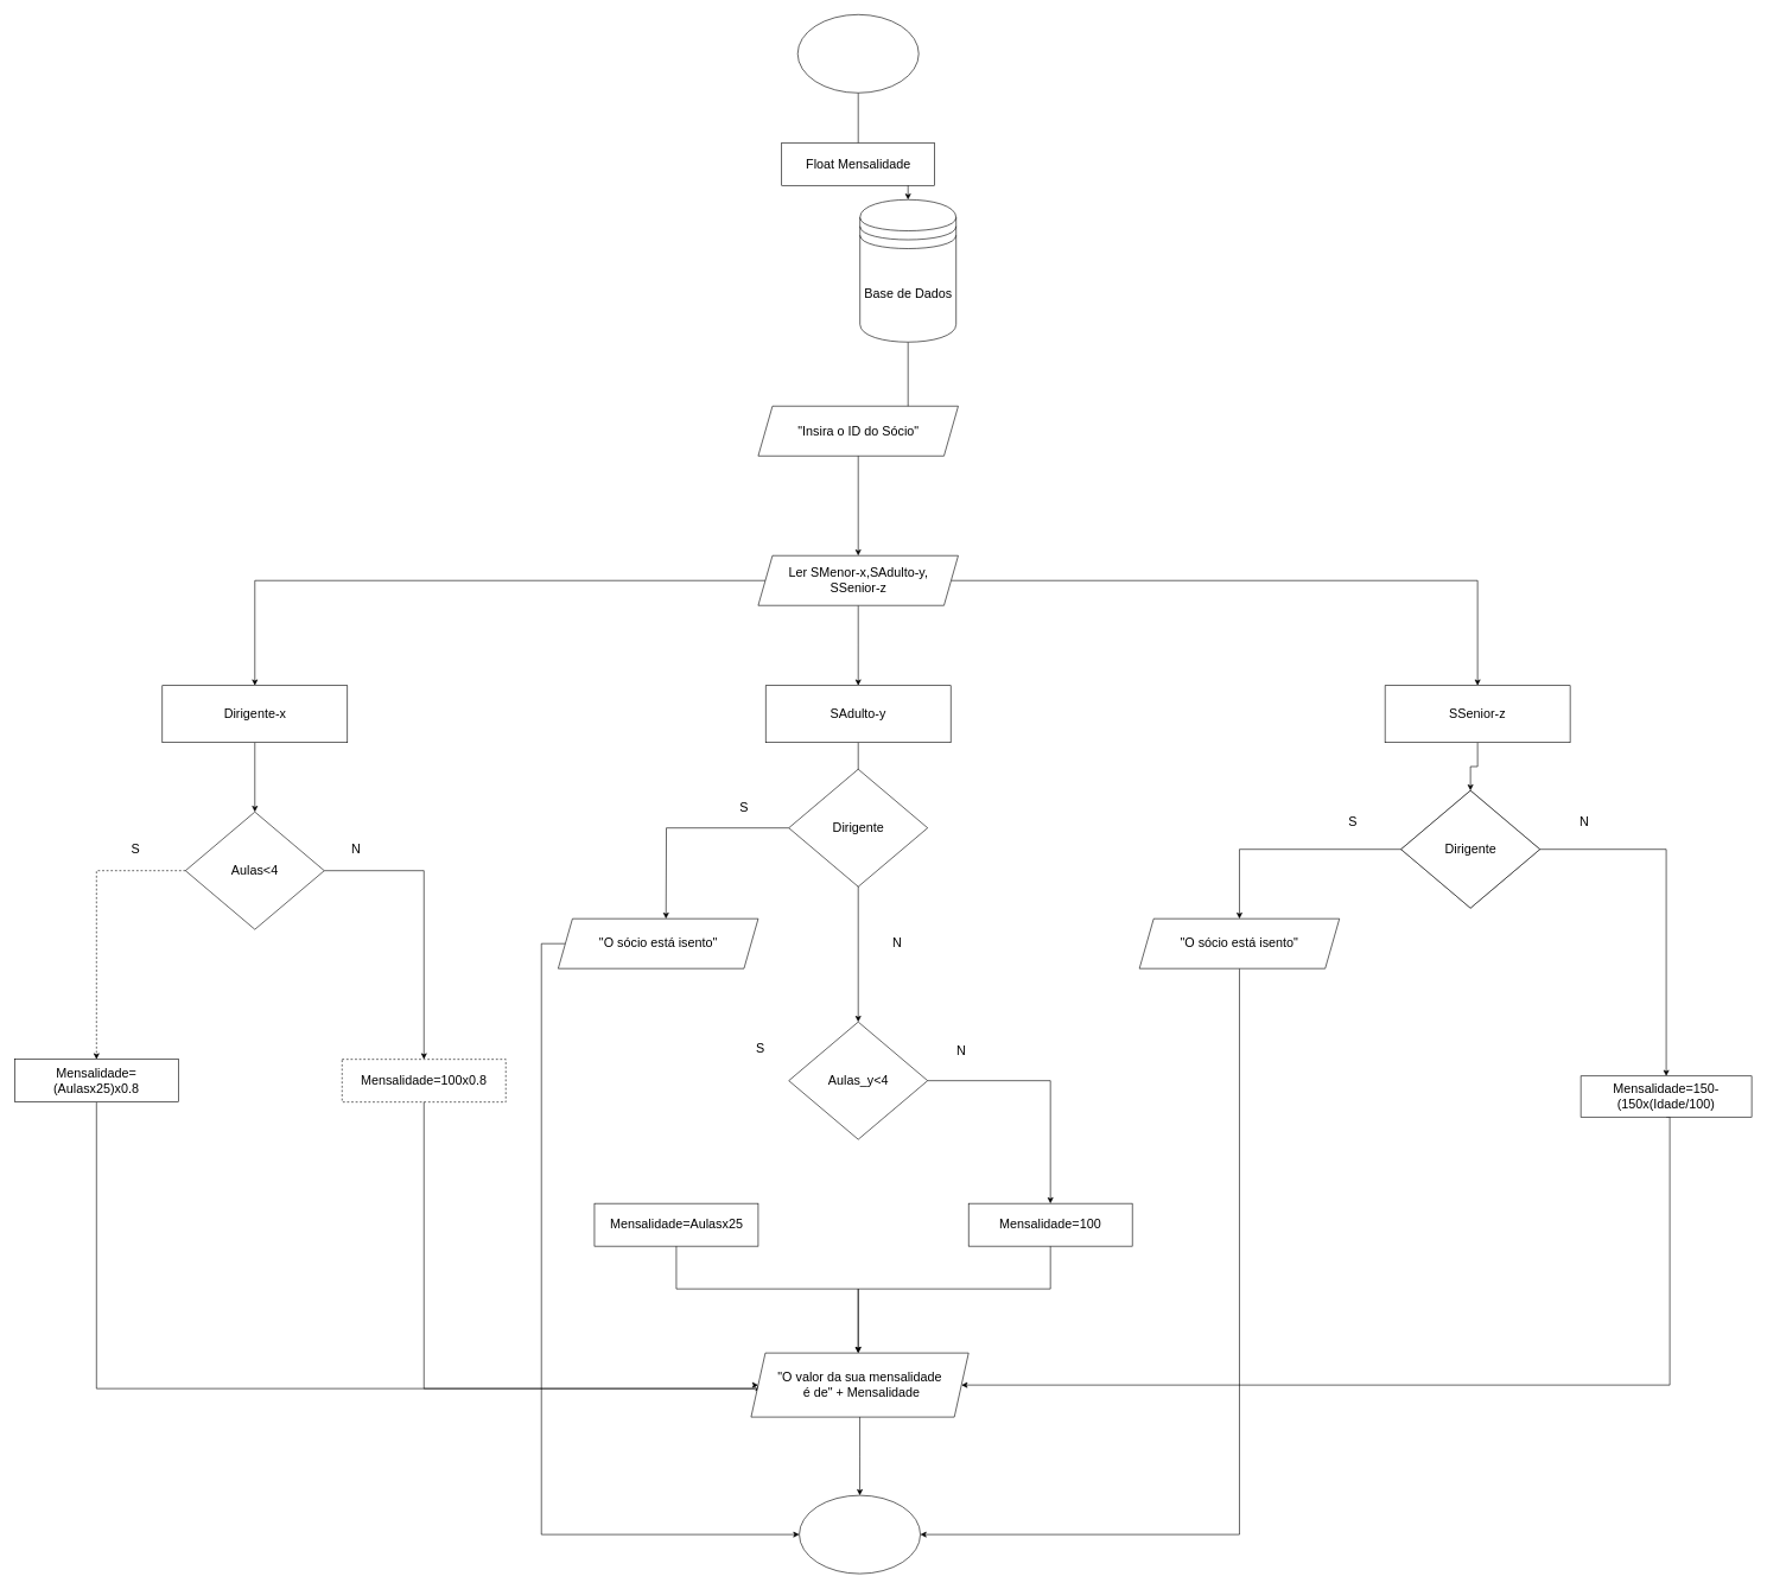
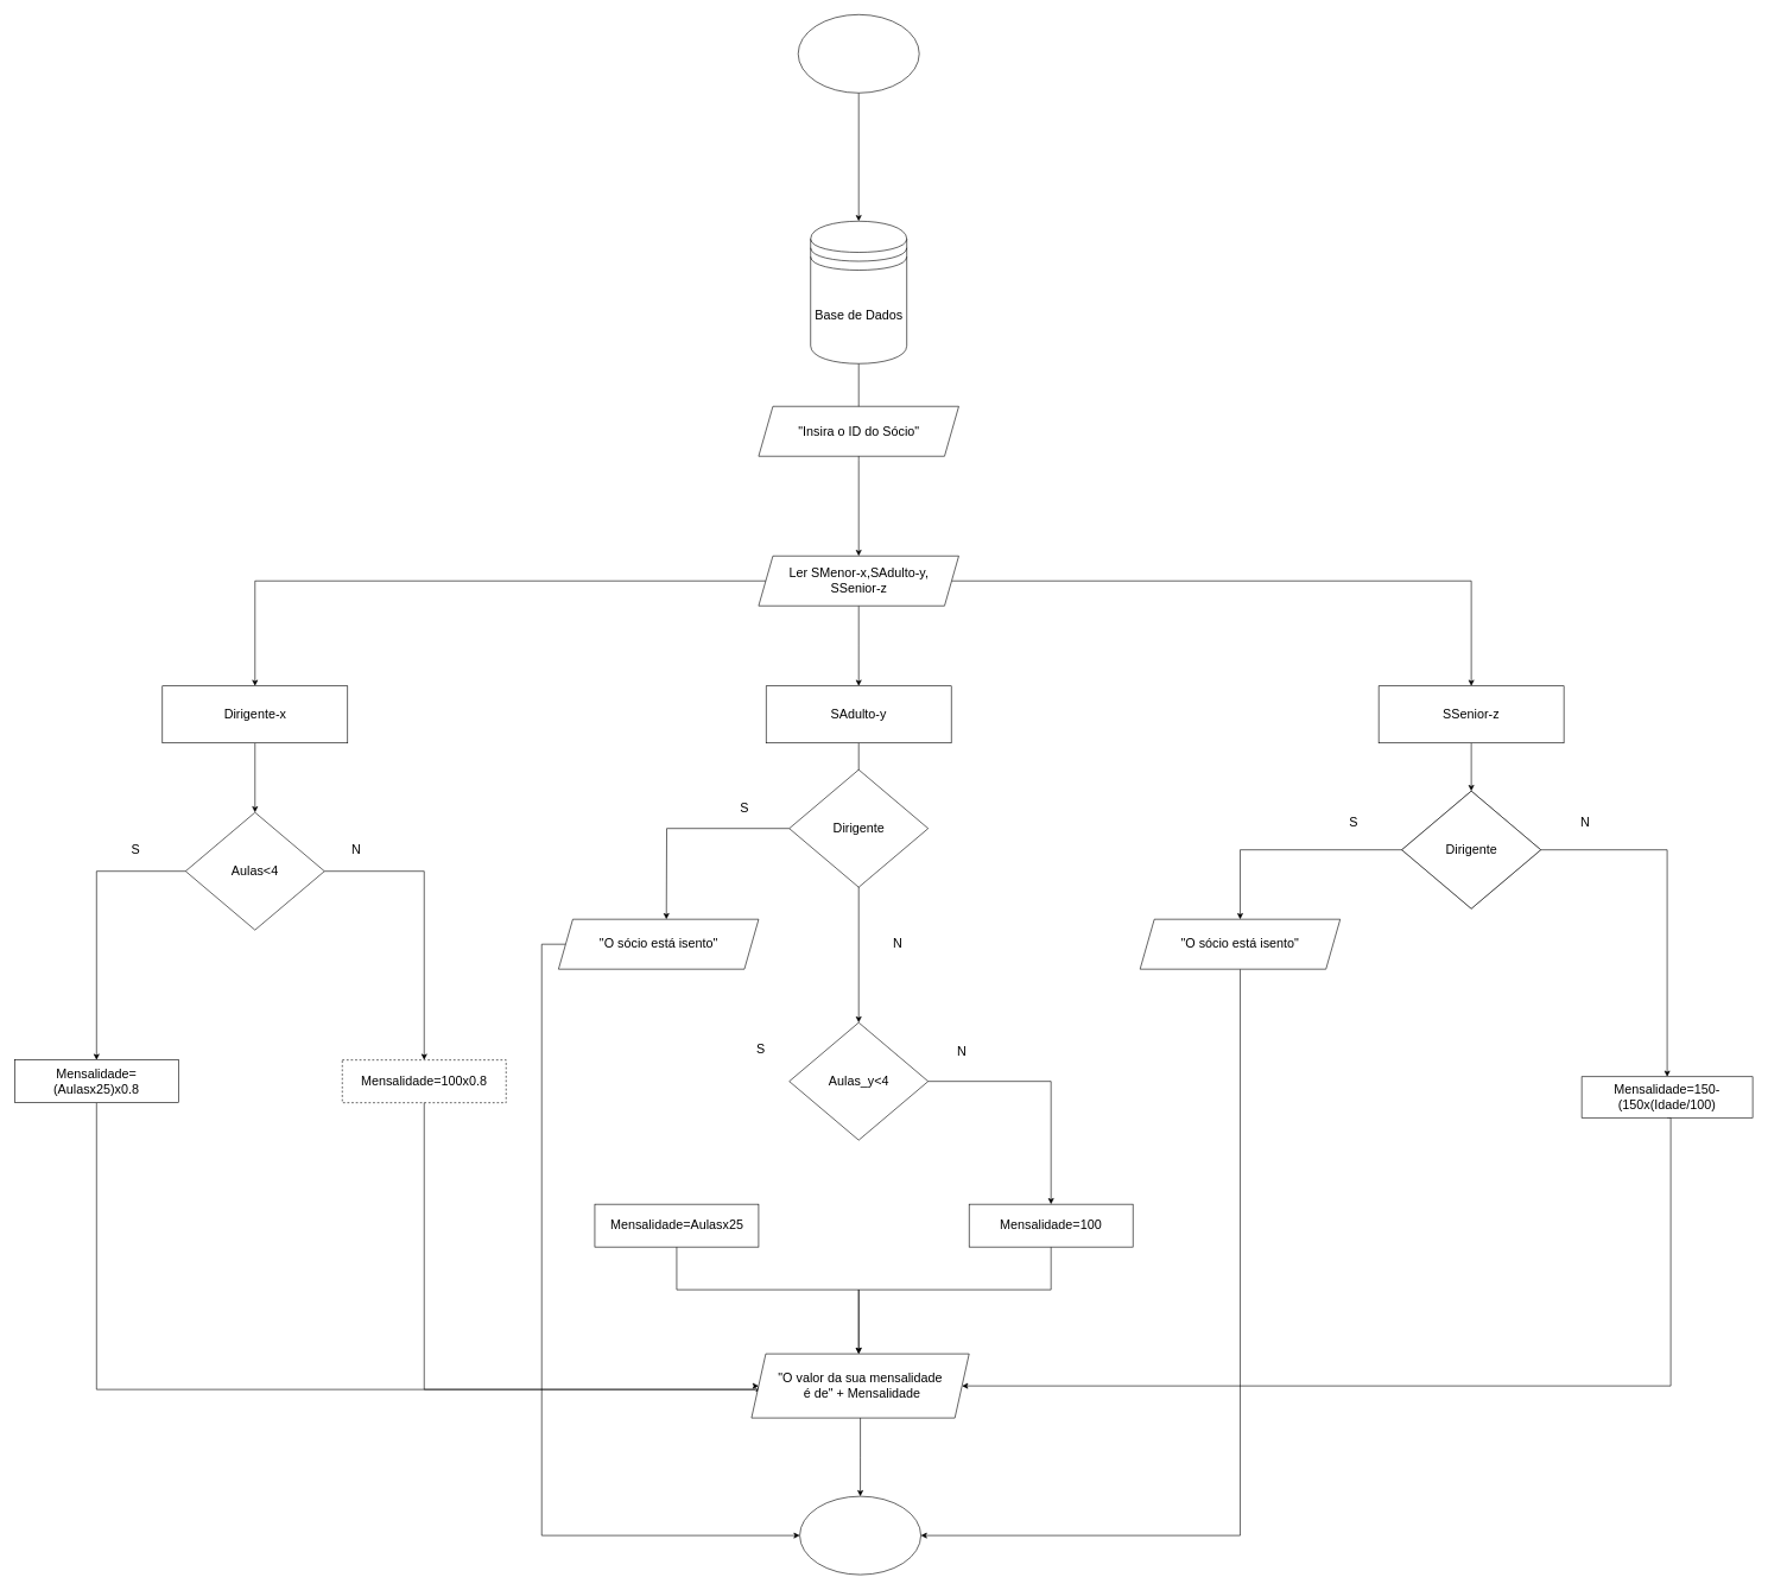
- <mxCell id="41" value="&lt;span style=&quot;font-size: 18px&quot;&gt;Float Mensalidade&lt;/span&gt;" style="rounded=0;whiteSpace=wrap;html=1;" parent="1" vertex="1"><mxGeometry x="1097.5" y="200" width="215" height="60" as="geometry" /></mxCell>
- <mxCell id="5" value="Base de Dados" style="shape=datastore;whiteSpace=wrap;html=1;fontSize=18;" parent="1" vertex="1"><mxGeometry x="1207.5" y="280" width="135" height="200" as="geometry" /></mxCell>
+ <mxCell id="5" value="Base de Dados" style="shape=datastore;whiteSpace=wrap;html=1;fontSize=18;" parent="1" vertex="1"><mxGeometry x="1137.5" y="310" width="135" height="200" as="geometry" /></mxCell>
- <mxCell id="26" value="&lt;span style=&quot;font-size: 18px&quot;&gt;SSenior-z&lt;/span&gt;" style="rounded=0;whiteSpace=wrap;html=1;" parent="1" vertex="1"><mxGeometry x="1945" y="962.5" width="260" height="80" as="geometry" /></mxCell>
+ <mxCell id="26" value="&lt;span style=&quot;font-size: 18px&quot;&gt;SSenior-z&lt;/span&gt;" style="rounded=0;whiteSpace=wrap;html=1;" parent="1" vertex="1"><mxGeometry x="1935" y="962.5" width="260" height="80" as="geometry" /></mxCell>
- <mxCell id="21" style="edgeStyle=orthogonalEdgeStyle;rounded=0;orthogonalLoop=1;jettySize=auto;html=1;entryX=0.5;entryY=0;entryDx=0;entryDy=0;dashed=1;" parent="1" source="22" target="34" edge="1"><mxGeometry relative="1" as="geometry"><mxPoint x="135" y="1410" as="targetPoint" /><Array as="points"><mxPoint x="135" y="1223" /></Array></mxGeometry></mxCell>
+ <mxCell id="21" style="edgeStyle=orthogonalEdgeStyle;rounded=0;orthogonalLoop=1;jettySize=auto;html=1;entryX=0.5;entryY=0;entryDx=0;entryDy=0;" parent="1" source="22" target="34" edge="1"><mxGeometry relative="1" as="geometry"><mxPoint x="135" y="1410" as="targetPoint" /><Array as="points"><mxPoint x="135" y="1223" /></Array></mxGeometry></mxCell>
